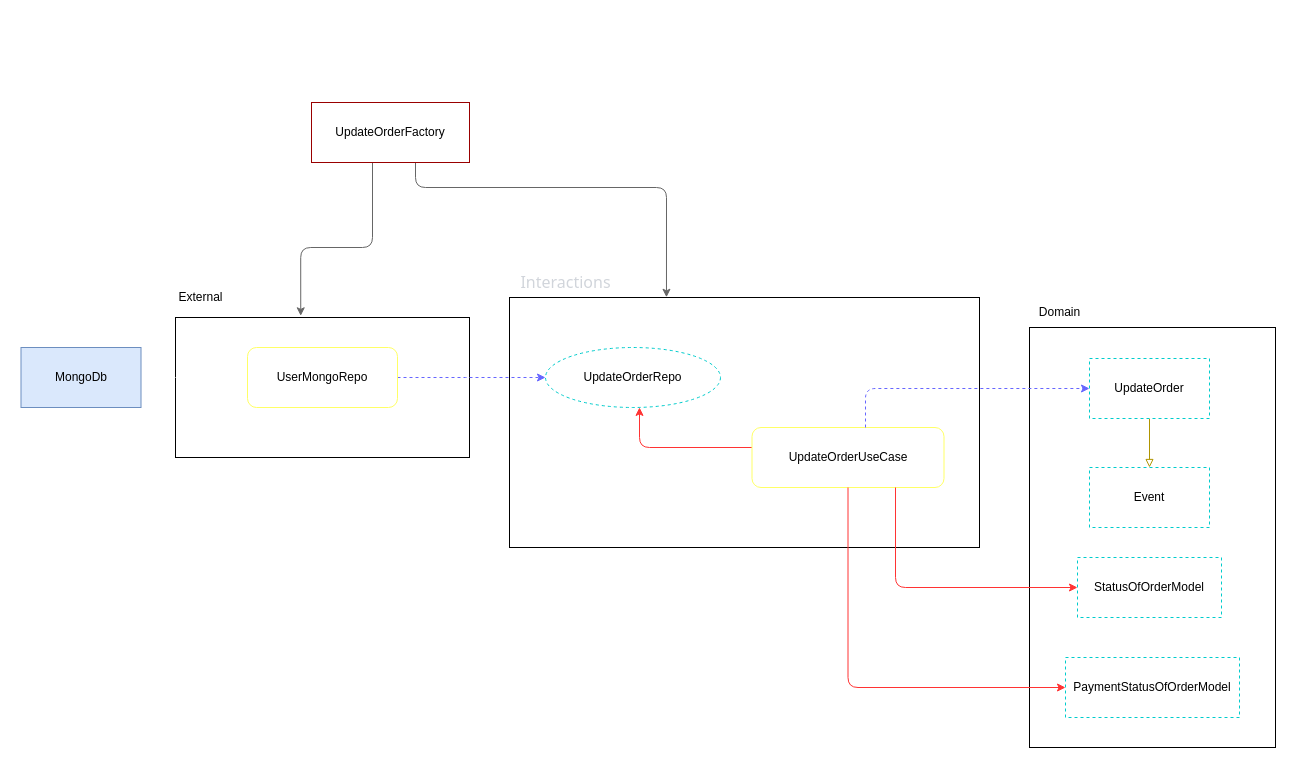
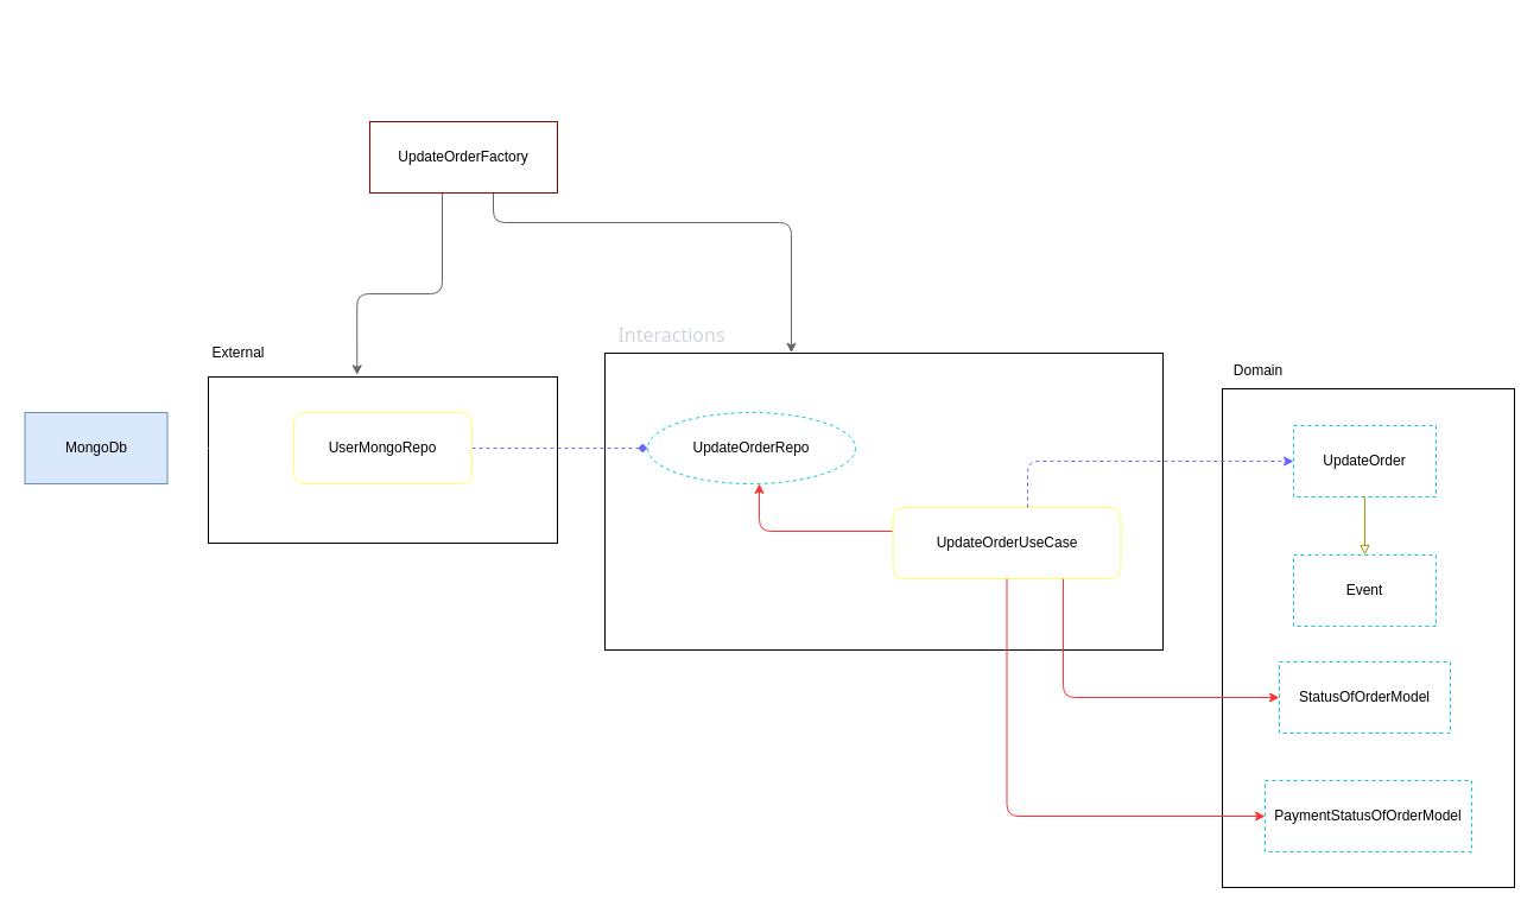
- <mxCell id="16" style="edgeStyle=orthogonalEdgeStyle;html=1;strokeColor=#6666FF;fillColor=#a20025;dashed=1;" edge="1" parent="1" source="17" target="6"><mxGeometry relative="1" as="geometry"><Array as="points"><mxPoint x="475" y="377" /><mxPoint x="475" y="377" /></Array></mxGeometry></mxCell>
+ <mxCell id="16" style="edgeStyle=orthogonalEdgeStyle;html=1;strokeColor=#6666FF;fillColor=#a20025;dashed=1;endArrow=diamond;" edge="1" parent="1" source="17" target="6"><mxGeometry relative="1" as="geometry"><Array as="points"><mxPoint x="475" y="377" /><mxPoint x="475" y="377" /></Array></mxGeometry></mxCell>
